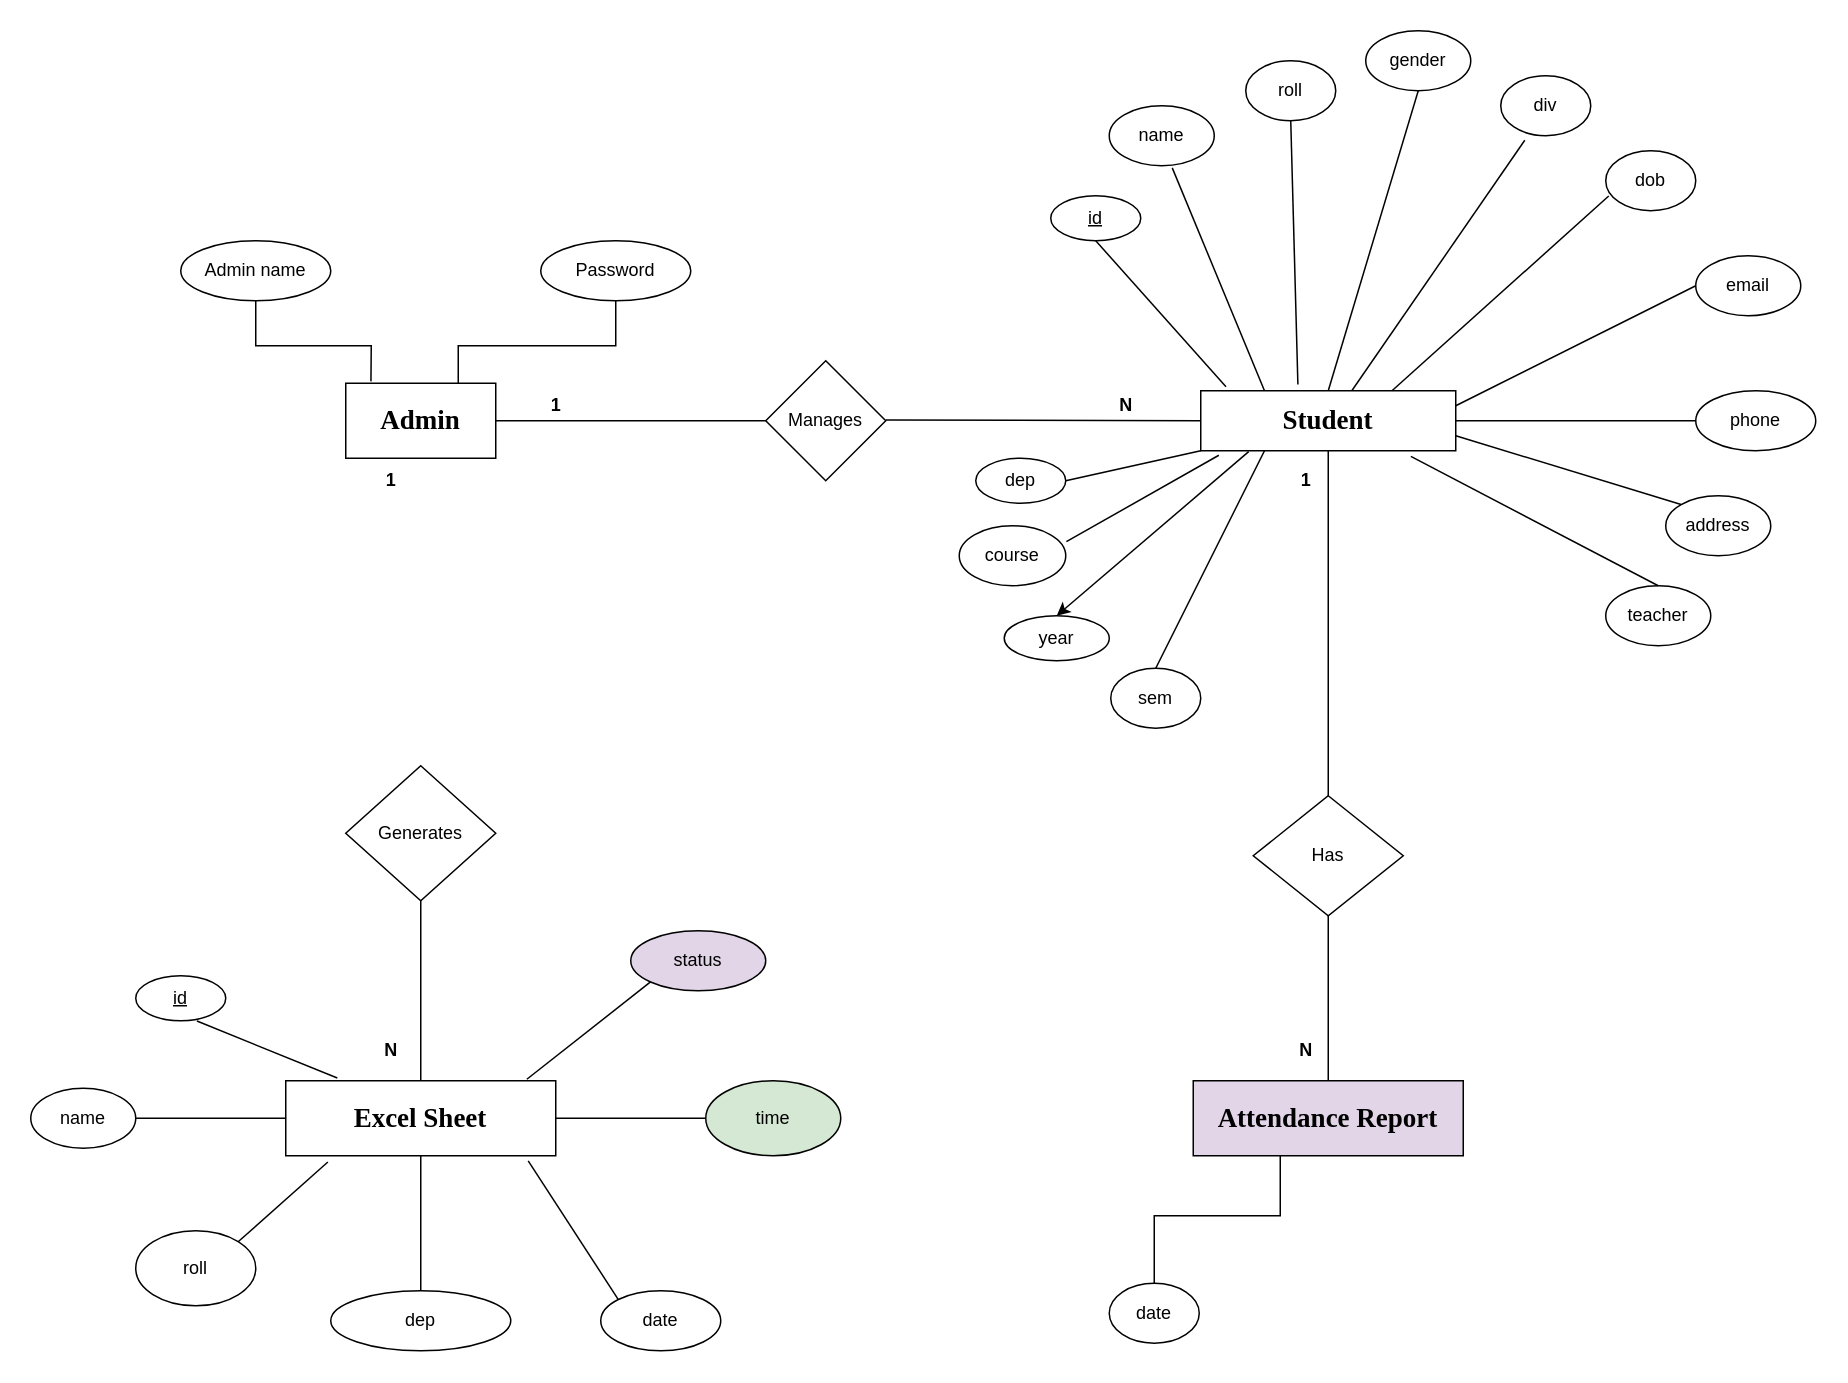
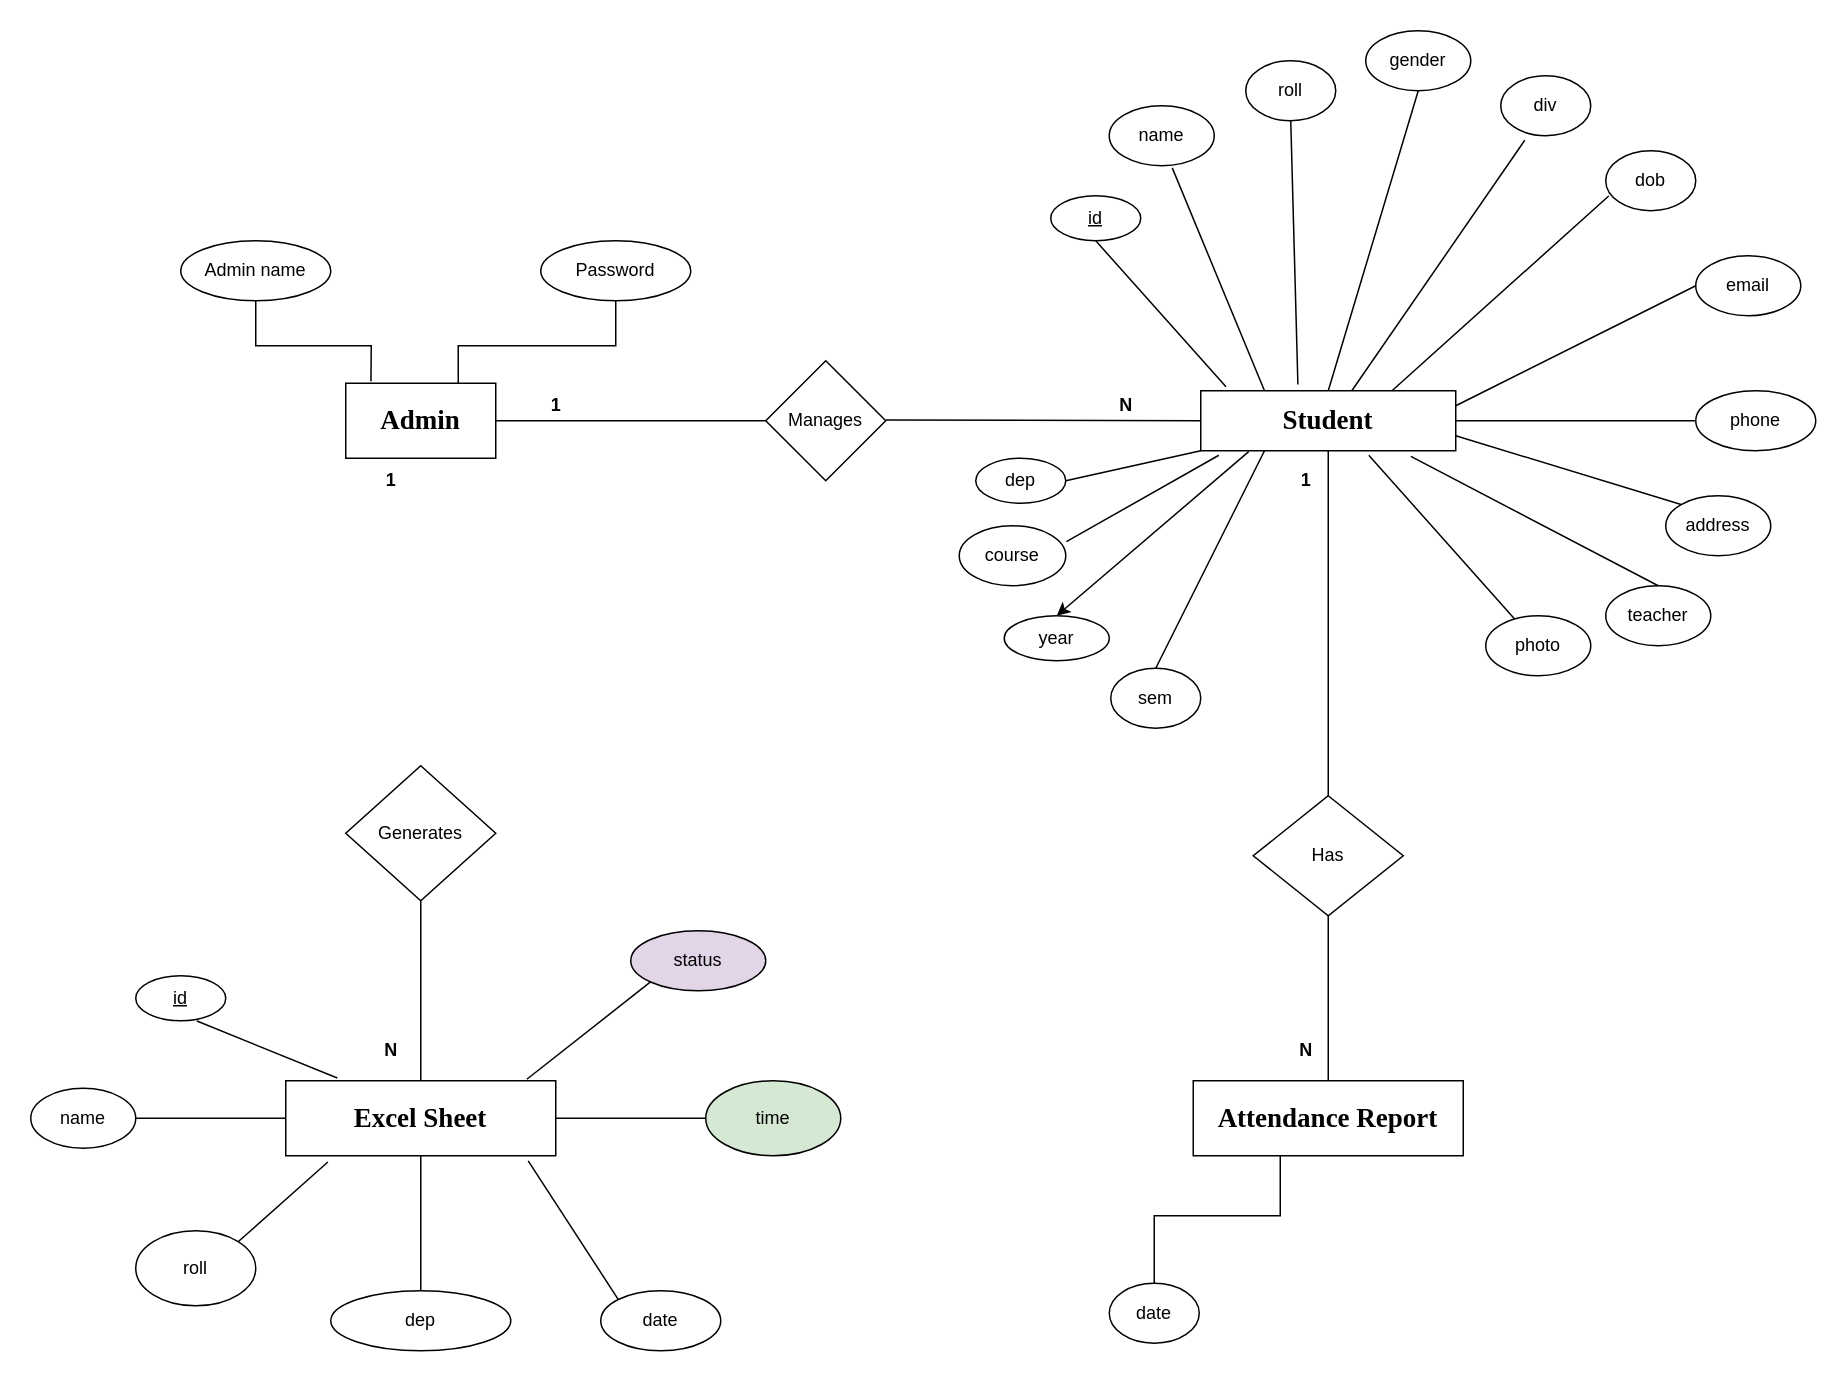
+ <mxCell id="46" value="" style="endArrow=none;html=1;strokeColor=default;exitX=0.659;exitY=1.075;exitDx=0;exitDy=0;exitPerimeter=0;" edge="1" parent="1" source="10" target="33"><mxGeometry width="50" height="50" relative="1" as="geometry"><mxPoint x="972.35" y="311.4" as="sourcePoint" /><mxPoint x="1115" y="410" as="targetPoint" /></mxGeometry></mxCell>
+ <mxCell id="33" value="photo" style="ellipse;whiteSpace=wrap;html=1;align=center;" vertex="1" parent="1"><mxGeometry x="990" y="410" width="70" height="40" as="geometry" /></mxCell>
- <mxCell id="18" value="&lt;h2&gt;&lt;font face=&quot;Times New Roman&quot;&gt;Attendance Report&lt;/font&gt;&lt;/h2&gt;" style="whiteSpace=wrap;html=1;align=center;fillColor=#e1d5e7;" vertex="1" parent="1"><mxGeometry x="795" y="720" width="180" height="50" as="geometry" /></mxCell>
+ <mxCell id="18" value="&lt;h2&gt;&lt;font face=&quot;Times New Roman&quot;&gt;Attendance Report&lt;/font&gt;&lt;/h2&gt;" style="whiteSpace=wrap;html=1;align=center;" vertex="1" parent="1"><mxGeometry x="795" y="720" width="180" height="50" as="geometry" /></mxCell>
